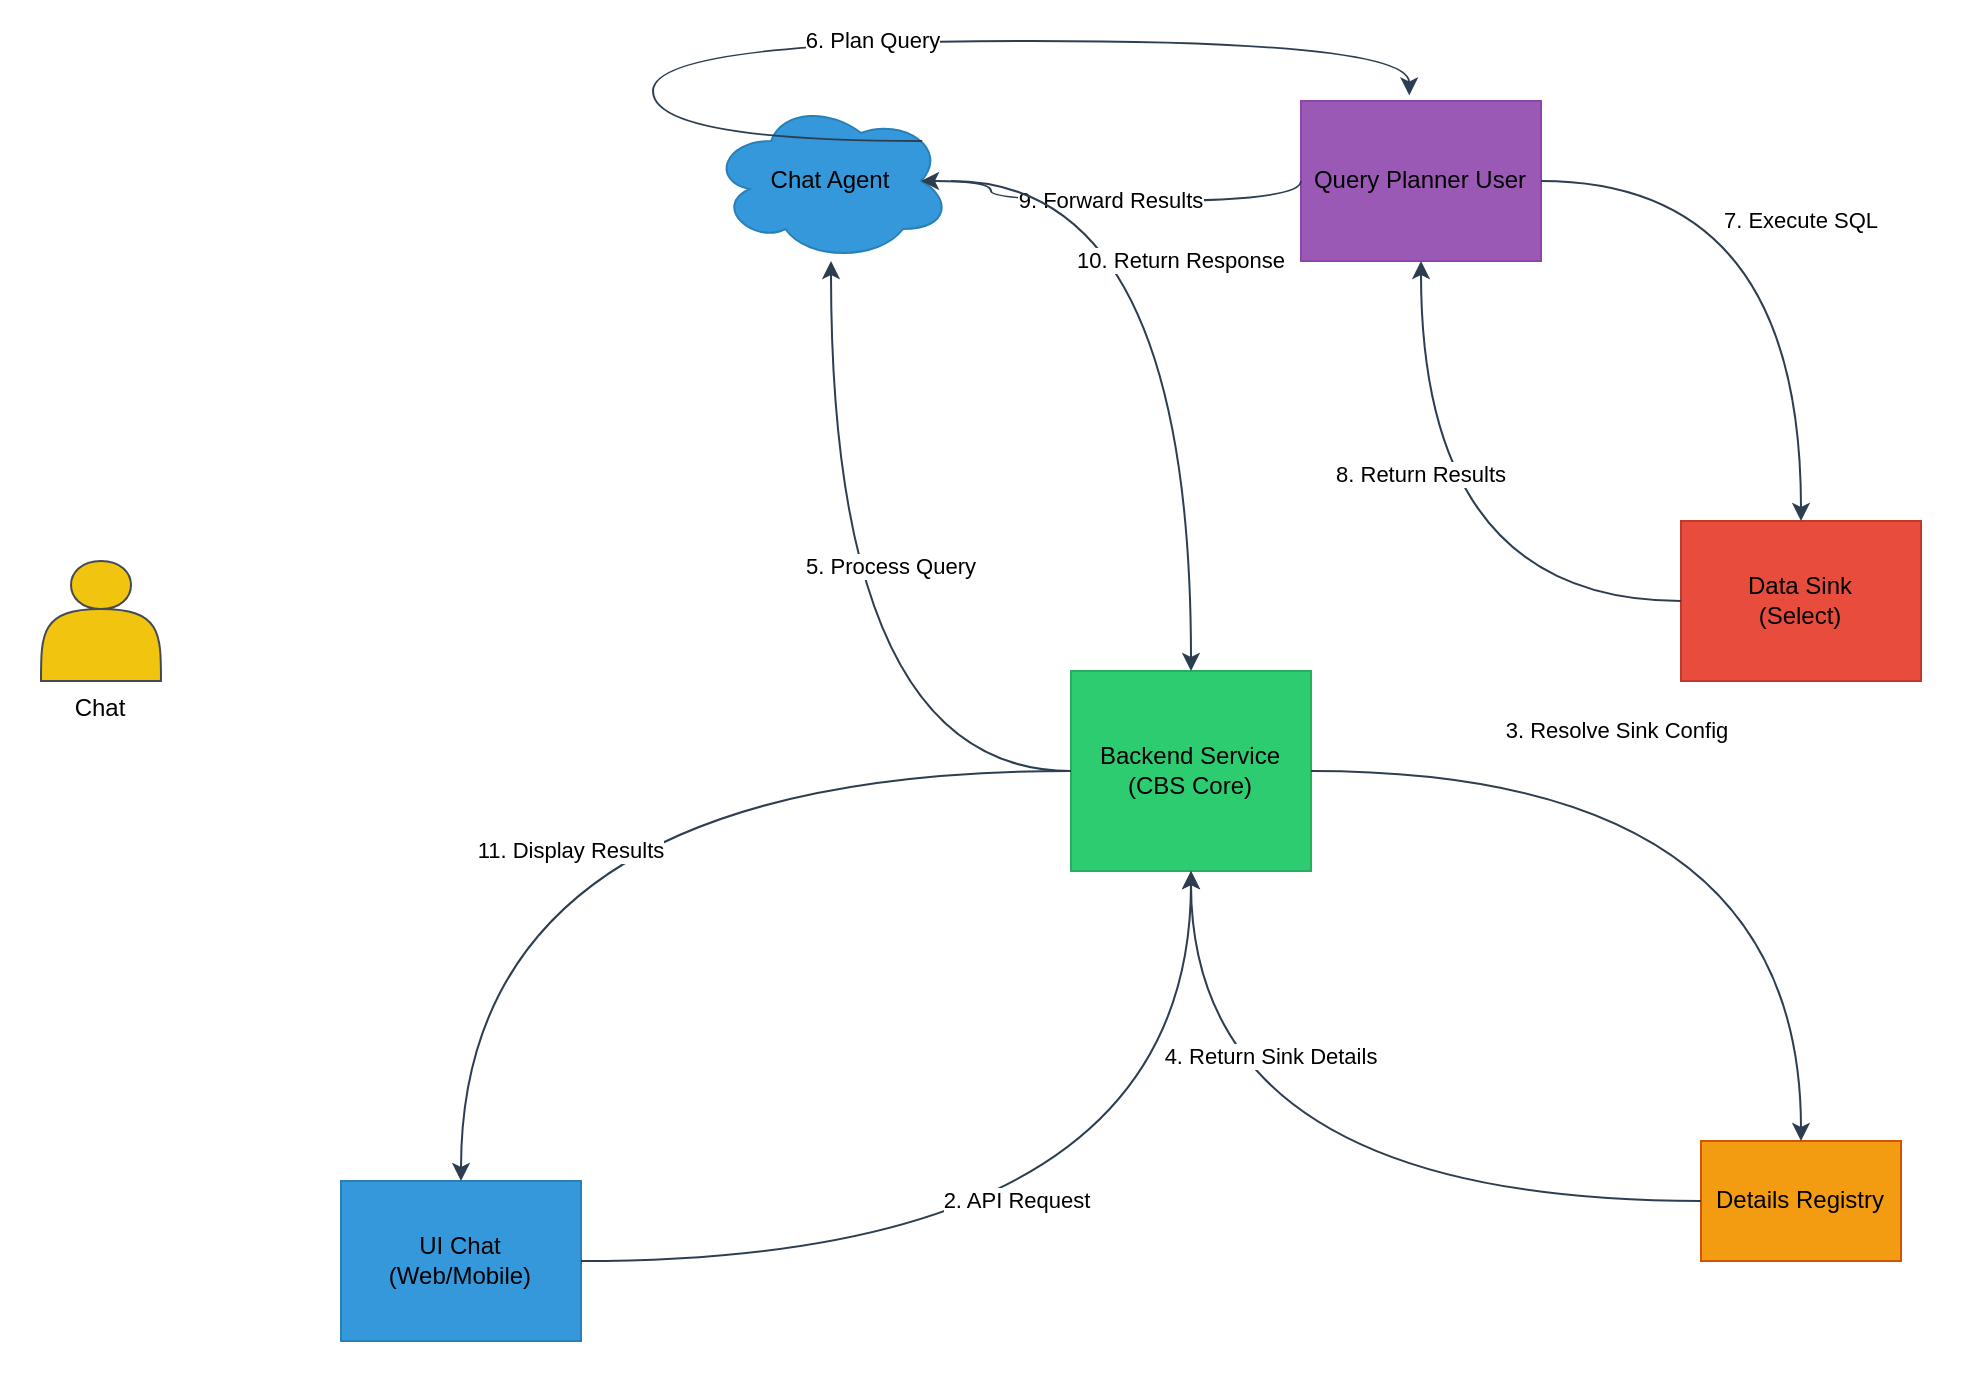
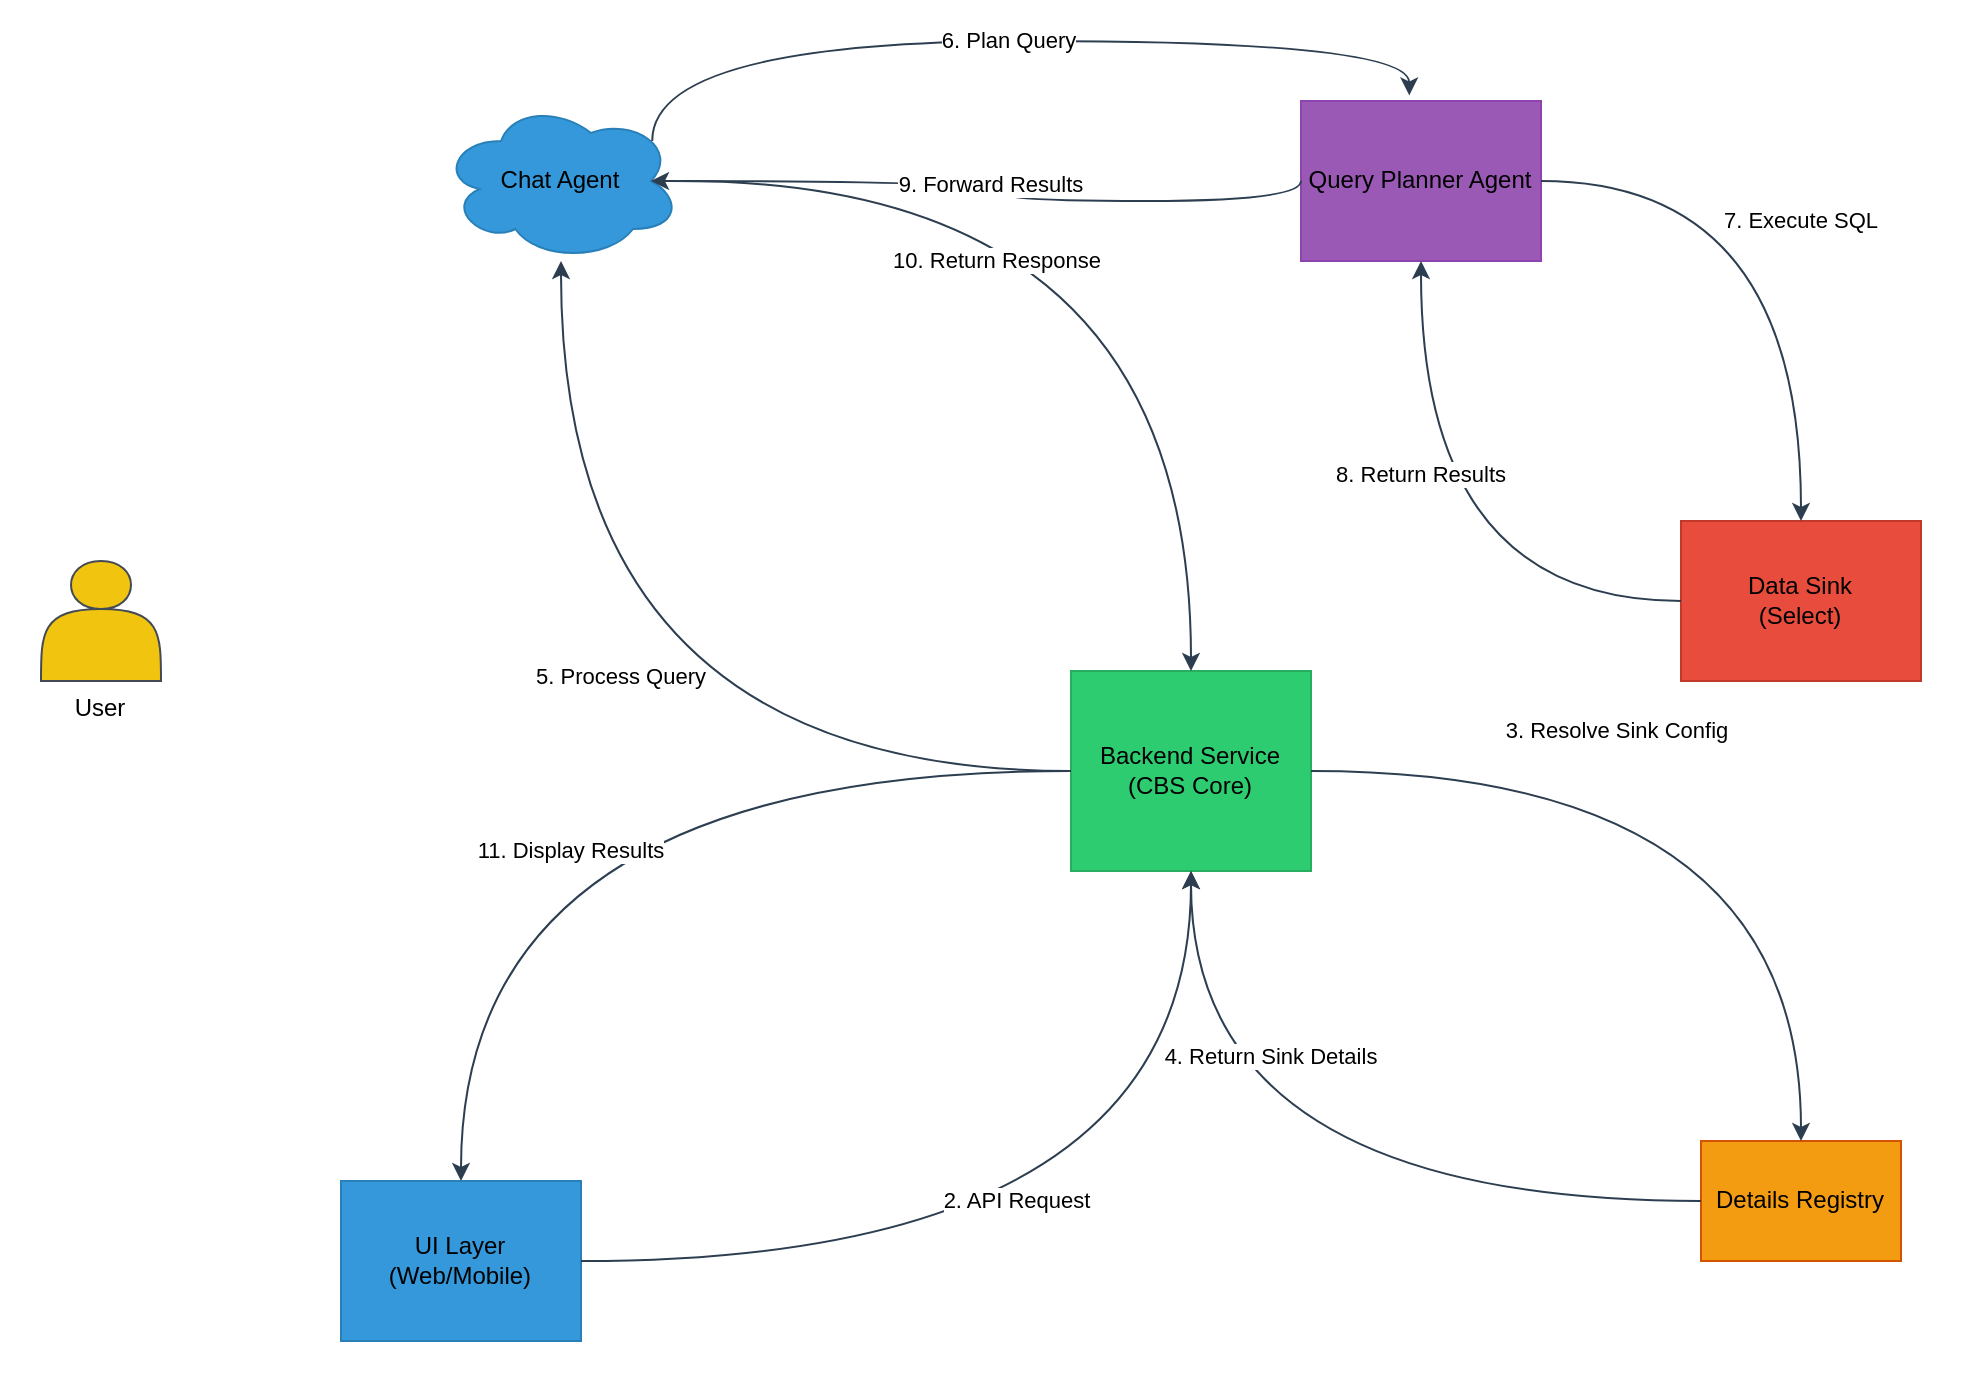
- <mxCell id="6" value="Chat Agent" style="shape=cloud;whiteSpace=wrap;html=1;fillColor=#3498DB;strokeColor=#2980B9" vertex="1" parent="1"><mxGeometry x="355" y="50" width="120" height="80" as="geometry" /></mxCell>
+ <mxCell id="6" value="Chat Agent" style="shape=cloud;whiteSpace=wrap;html=1;fillColor=#3498DB;strokeColor=#2980B9" vertex="1" parent="1"><mxGeometry x="220" y="50" width="120" height="80" as="geometry" /></mxCell>
- <mxCell id="7" value="Query Planner User" style="shape=brain;whiteSpace=wrap;html=1;fillColor=#9B59B6;strokeColor=#8E44AD" vertex="1" parent="1"><mxGeometry x="650" y="50" width="120" height="80" as="geometry" /></mxCell>
+ <mxCell id="7" value="Query Planner Agent" style="shape=brain;whiteSpace=wrap;html=1;fillColor=#9B59B6;strokeColor=#8E44AD" vertex="1" parent="1"><mxGeometry x="650" y="50" width="120" height="80" as="geometry" /></mxCell>
- <mxCell id="2" value="Chat" style="shape=actor;verticalLabelPosition=bottom;verticalAlign=top;align=center;strokeColor=#434A54;fillColor=#F1C40F" vertex="1" parent="1"><mxGeometry x="20" y="280" width="60" height="60" as="geometry" /></mxCell>
+ <mxCell id="2" value="User" style="shape=actor;verticalLabelPosition=bottom;verticalAlign=top;align=center;strokeColor=#434A54;fillColor=#F1C40F" vertex="1" parent="1"><mxGeometry x="20" y="280" width="60" height="60" as="geometry" /></mxCell>
- <mxCell id="3" value="UI Chat&#10;(Web/Mobile)" style="shape=rectangle;whiteSpace=wrap;html=1;fillColor=#3498DB;strokeColor=#2980B9;align=center" vertex="1" parent="1"><mxGeometry x="170" y="590" width="120" height="80" as="geometry" /></mxCell>
+ <mxCell id="3" value="UI Layer&#10;(Web/Mobile)" style="shape=rectangle;whiteSpace=wrap;html=1;fillColor=#3498DB;strokeColor=#2980B9;align=center" vertex="1" parent="1"><mxGeometry x="170" y="590" width="120" height="80" as="geometry" /></mxCell>
